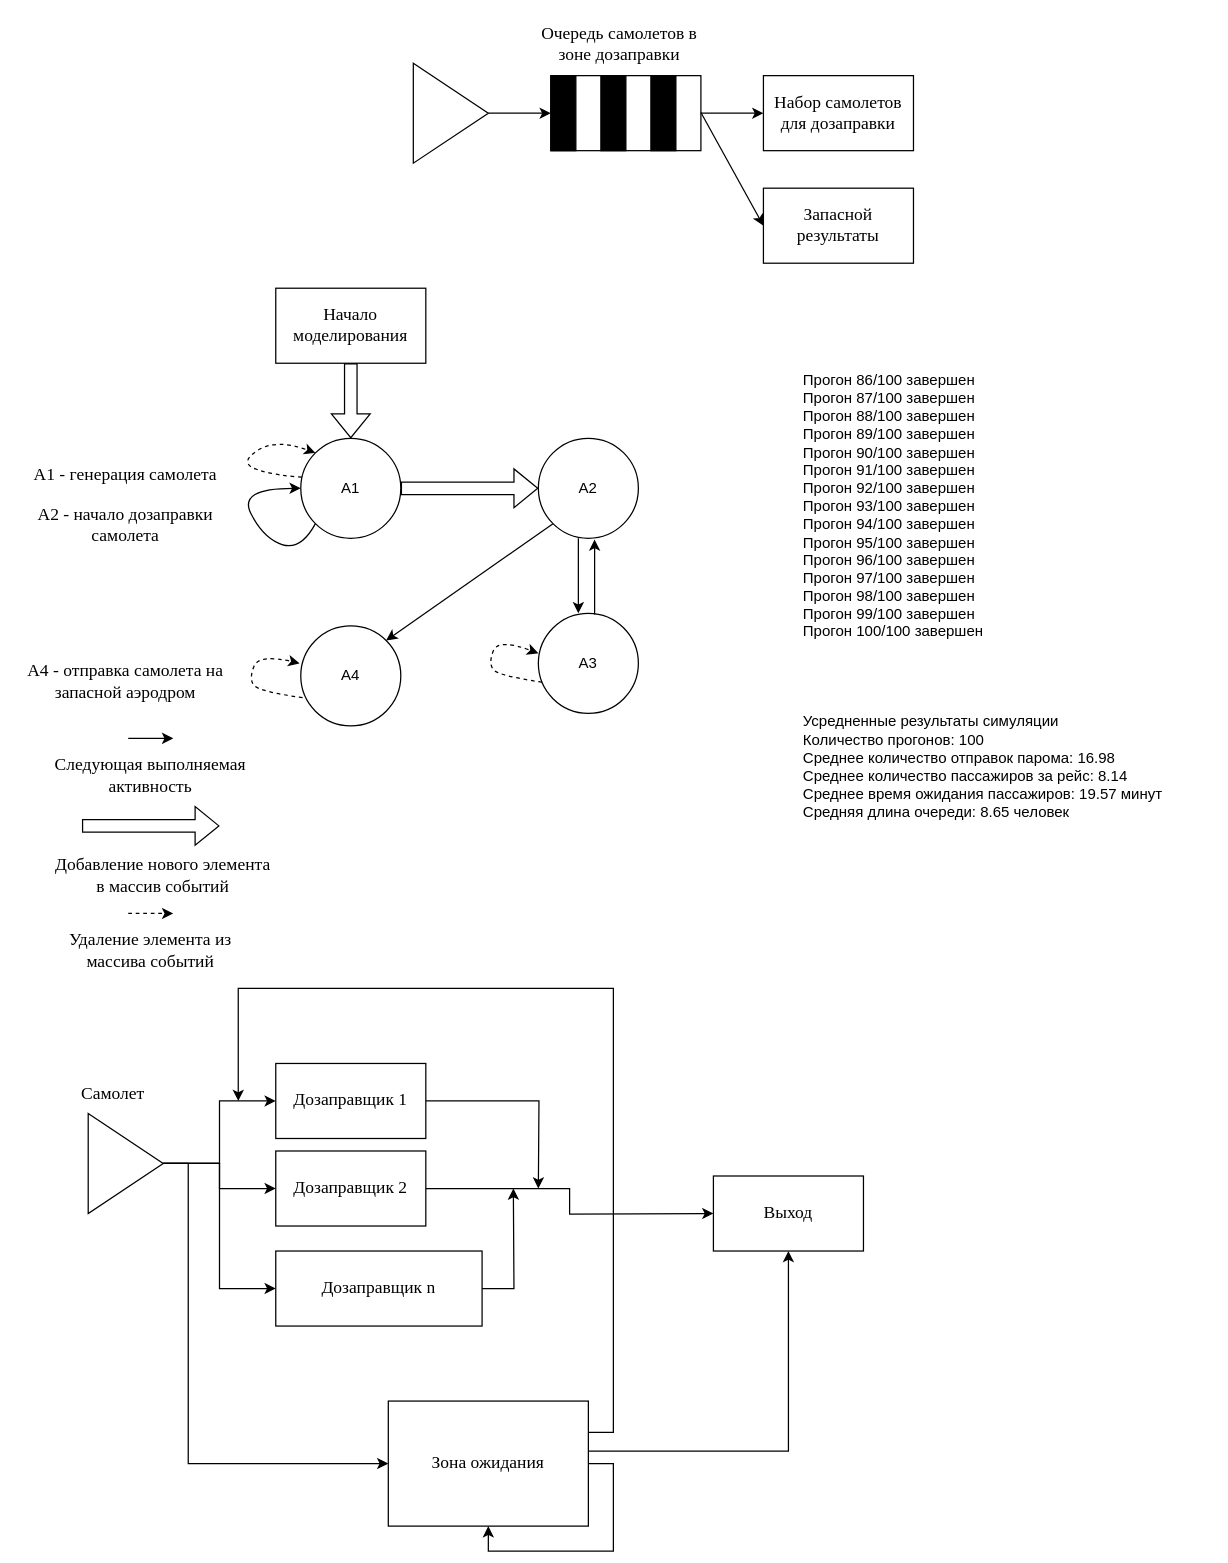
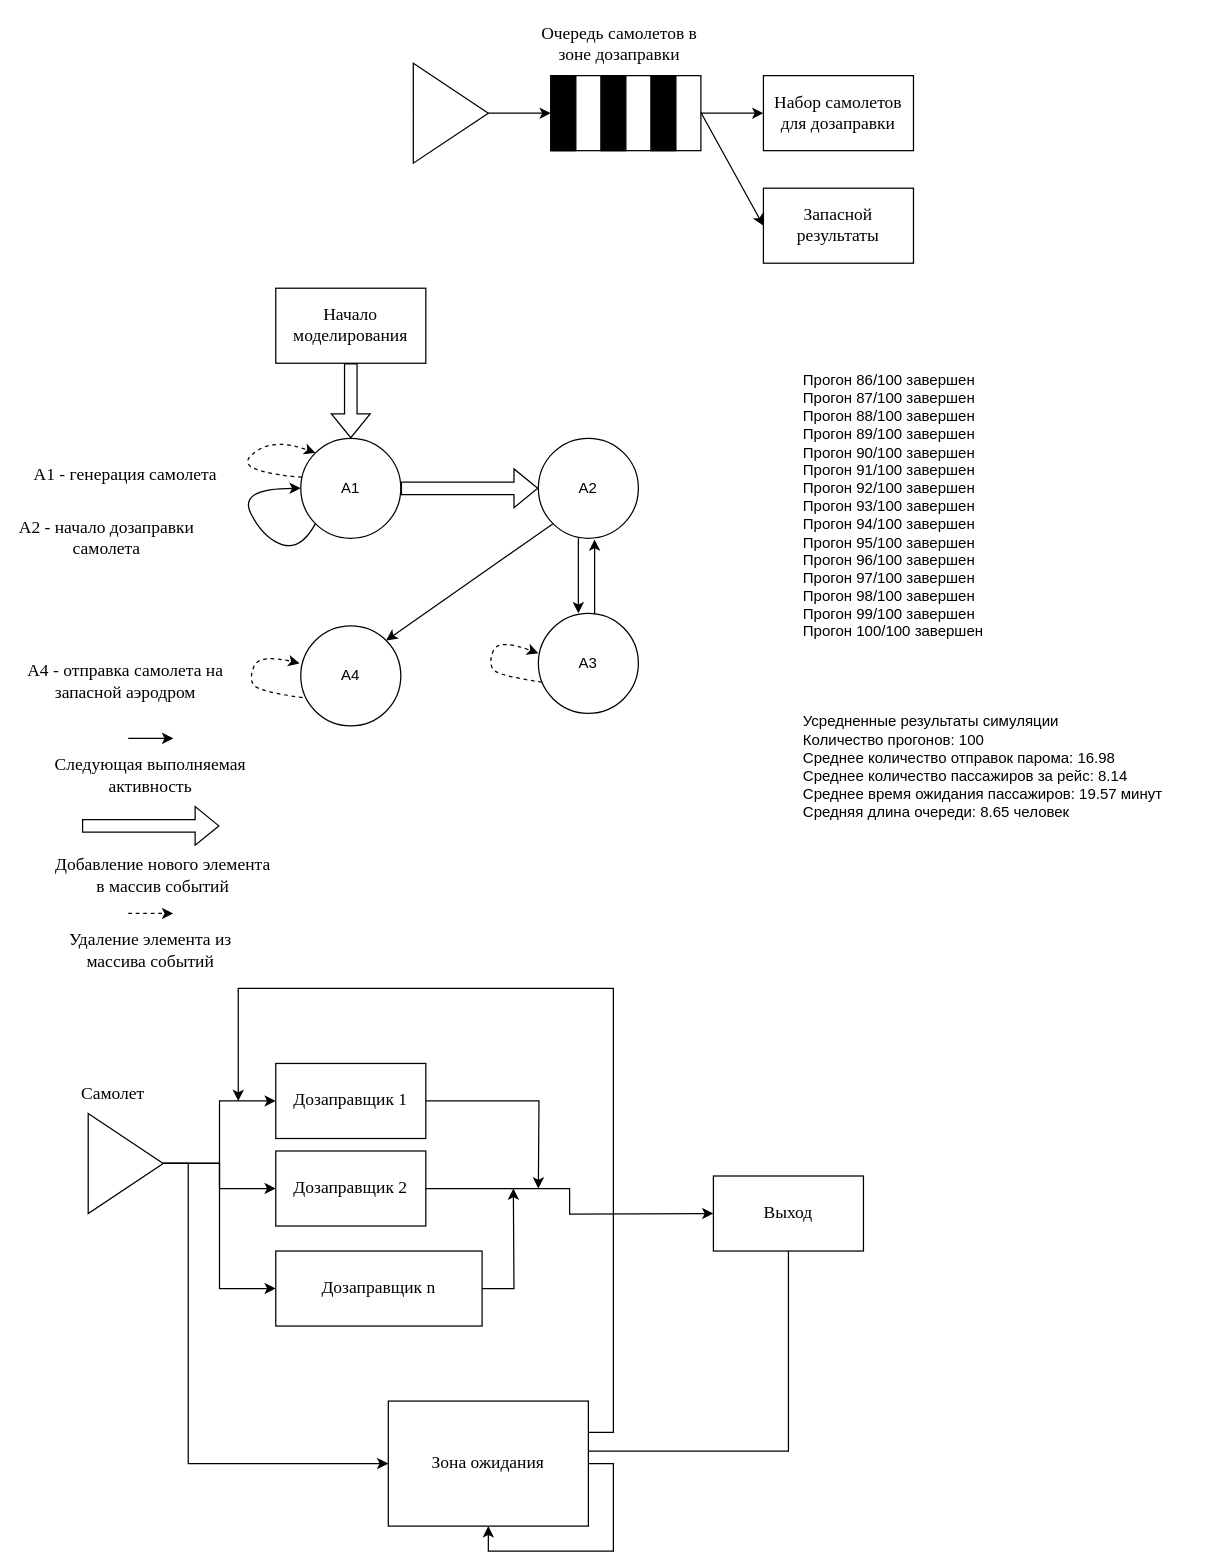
- <mxCell id="21" value="&lt;font face=&quot;Times New Roman&quot; style=&quot;font-size: 14px;&quot;&gt;А2 - начало дозаправки самолета&lt;/font&gt;" style="text;html=1;align=center;verticalAlign=middle;whiteSpace=wrap;rounded=0;" parent="1" vertex="1"><mxGeometry x="20" y="400" width="160" height="40" as="geometry" /></mxCell>
+ <mxCell id="21" value="&lt;font face=&quot;Times New Roman&quot; style=&quot;font-size: 14px;&quot;&gt;А2 - начало дозаправки самолета&lt;/font&gt;" style="text;html=1;align=center;verticalAlign=middle;whiteSpace=wrap;rounded=0;" parent="1" vertex="1"><mxGeometry x="5" y="410" width="160" height="40" as="geometry" /></mxCell>
- <mxCell id="50" style="edgeStyle=orthogonalEdgeStyle;rounded=0;orthogonalLoop=1;jettySize=auto;html=1;exitX=1;exitY=0.75;exitDx=0;exitDy=0;entryX=0.5;entryY=1;entryDx=0;entryDy=0;" edge="1" parent="1" source="51" target="53"><mxGeometry relative="1" as="geometry"><Array as="points"><mxPoint x="470" y="1160" /><mxPoint x="630" y="1160" /></Array></mxGeometry></mxCell>
+ <mxCell id="50" style="edgeStyle=orthogonalEdgeStyle;rounded=0;orthogonalLoop=1;jettySize=auto;html=1;exitX=1;exitY=0.75;exitDx=0;exitDy=0;entryX=0.5;entryY=1;entryDx=0;entryDy=0;endArrow=none;" edge="1" parent="1" source="51" target="53"><mxGeometry relative="1" as="geometry"><Array as="points"><mxPoint x="470" y="1160" /><mxPoint x="630" y="1160" /></Array></mxGeometry></mxCell>
